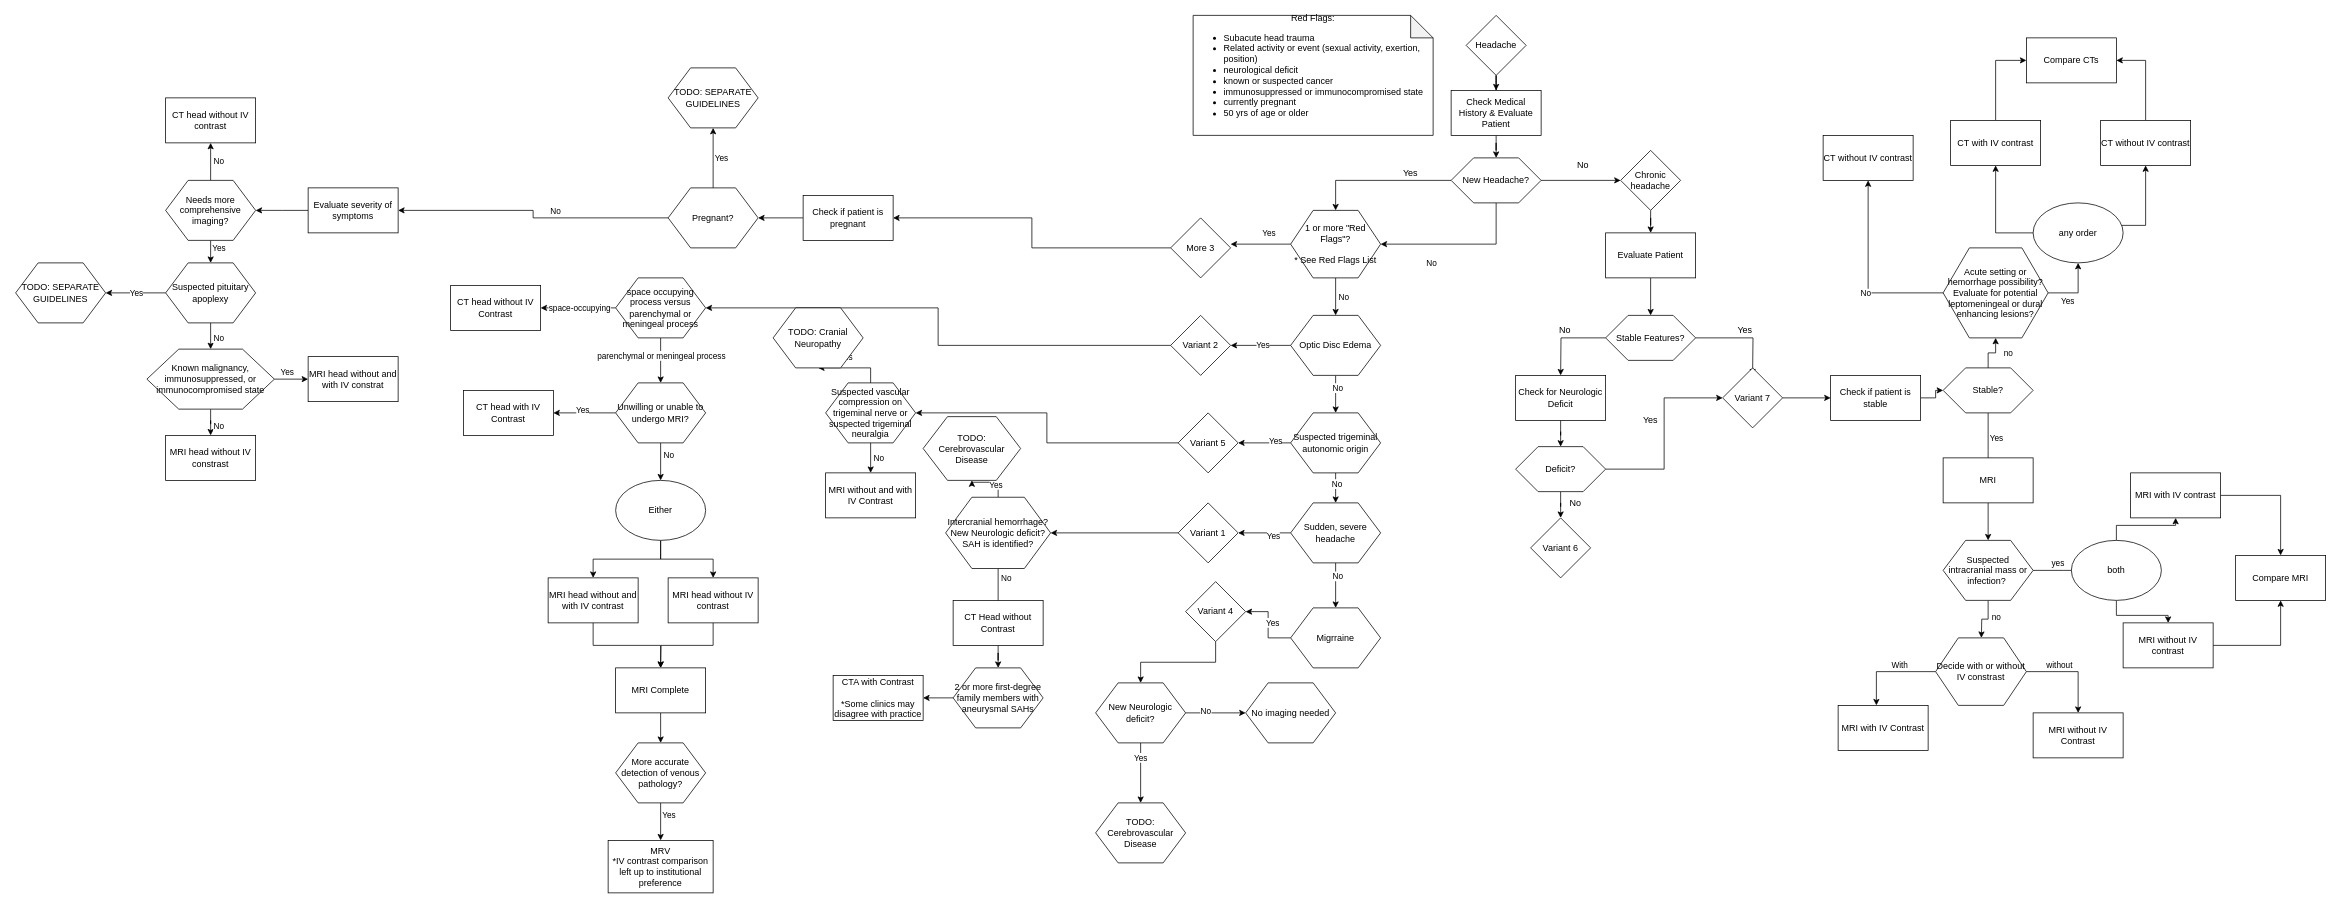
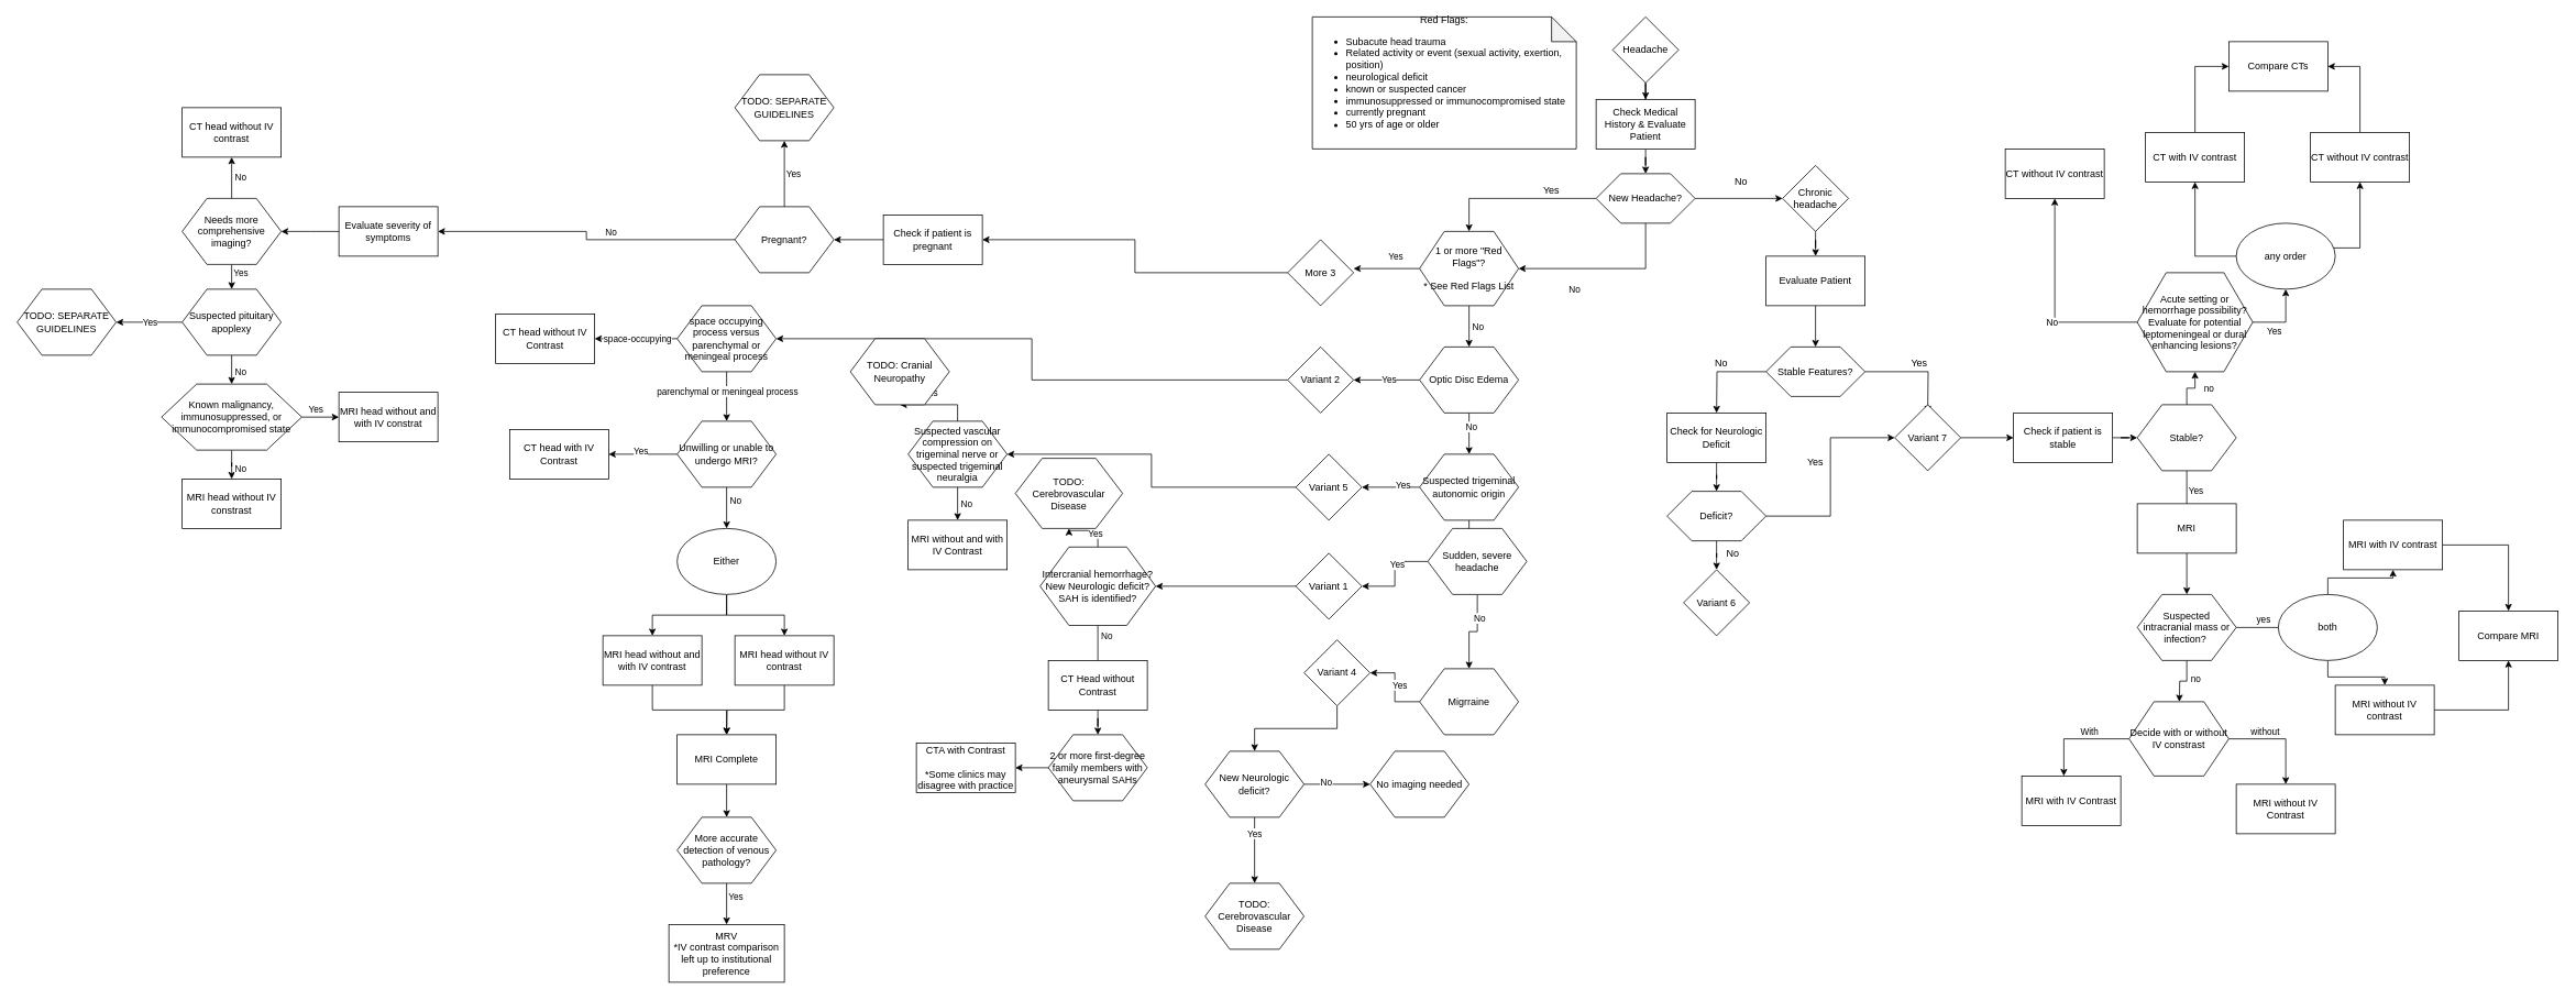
- <mxCell id="44" value="Stable?" style="shape=hexagon;perimeter=hexagonPerimeter2;whiteSpace=wrap;html=1;" parent="1" vertex="1"><mxGeometry x="2590" y="490" width="120" height="60" as="geometry" /></mxCell>
+ <mxCell id="44" value="Stable?" style="shape=hexagon;perimeter=hexagonPerimeter2;whiteSpace=wrap;html=1;" parent="1" vertex="1"><mxGeometry x="2590" y="490" width="120" height="80" as="geometry" /></mxCell>
- <mxCell id="129" value="Sudden, severe headache" style="shape=hexagon;perimeter=hexagonPerimeter2;whiteSpace=wrap;html=1;" parent="1" vertex="1"><mxGeometry x="1720" y="670" width="120" height="80" as="geometry" /></mxCell>
+ <mxCell id="129" value="Sudden, severe headache" style="shape=hexagon;perimeter=hexagonPerimeter2;whiteSpace=wrap;html=1;" parent="1" vertex="1"><mxGeometry x="1730" y="640" width="120" height="80" as="geometry" /></mxCell>
